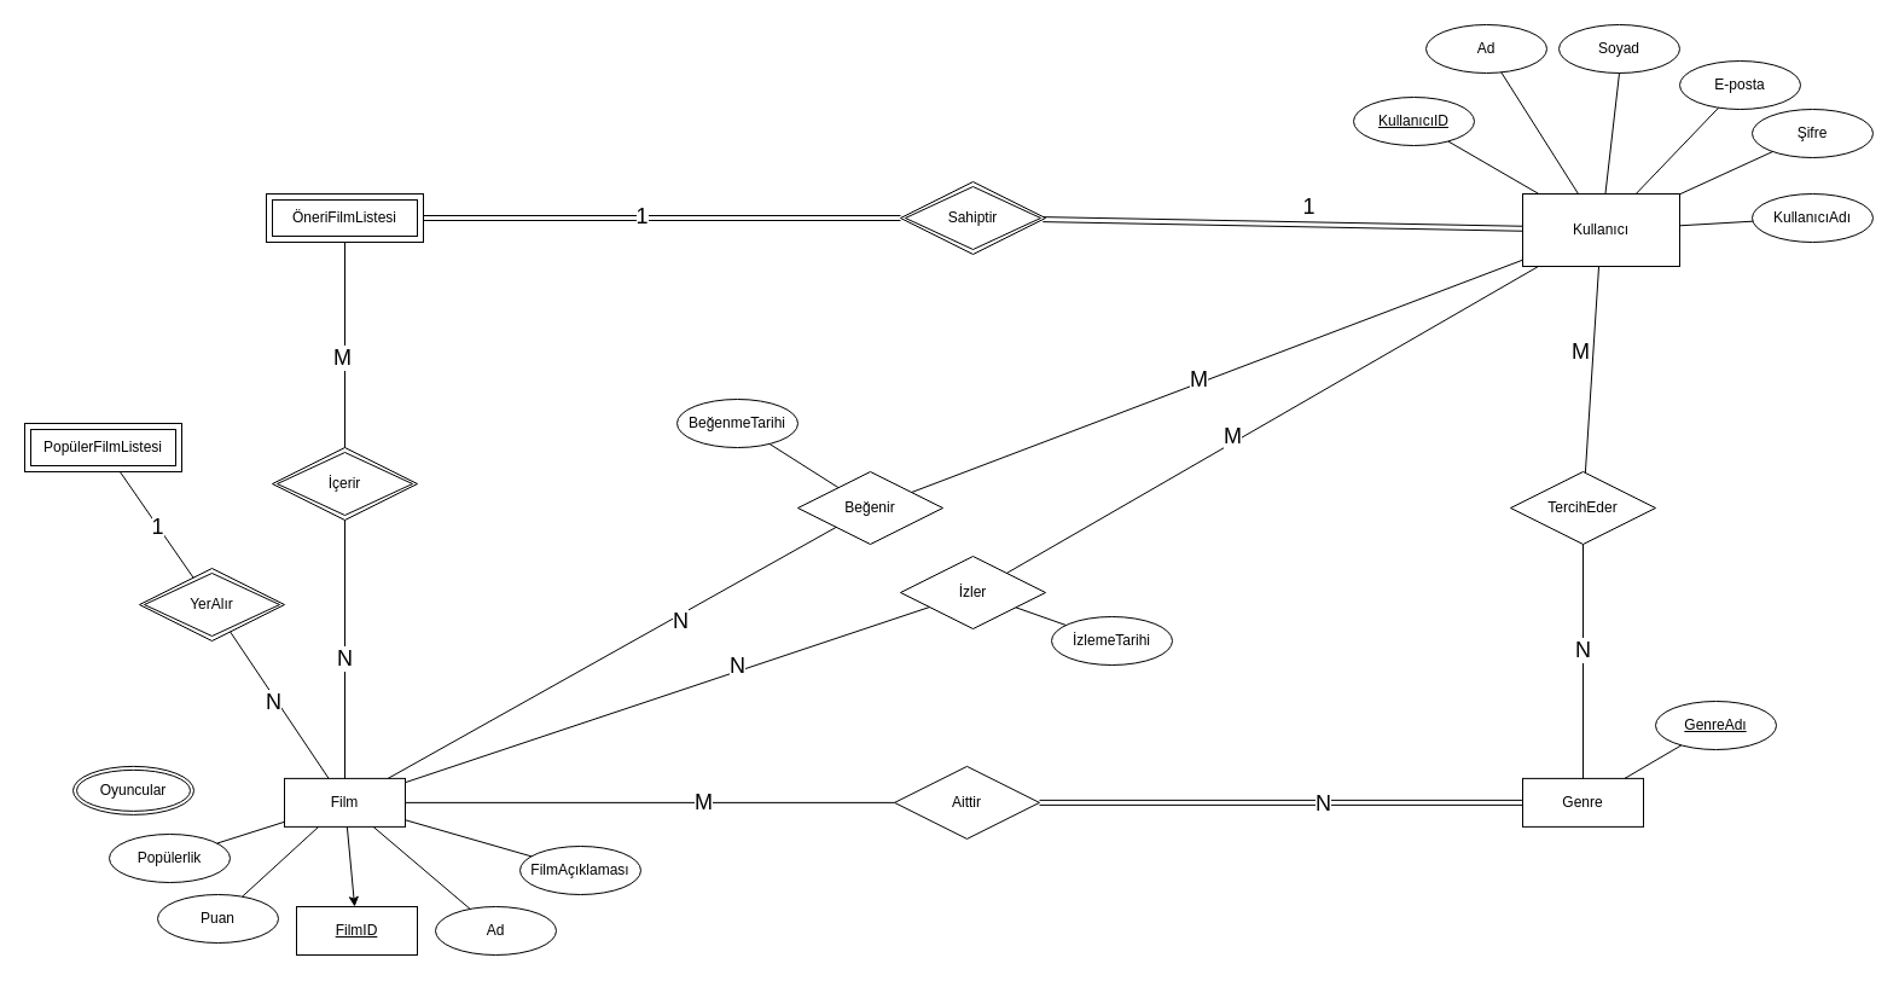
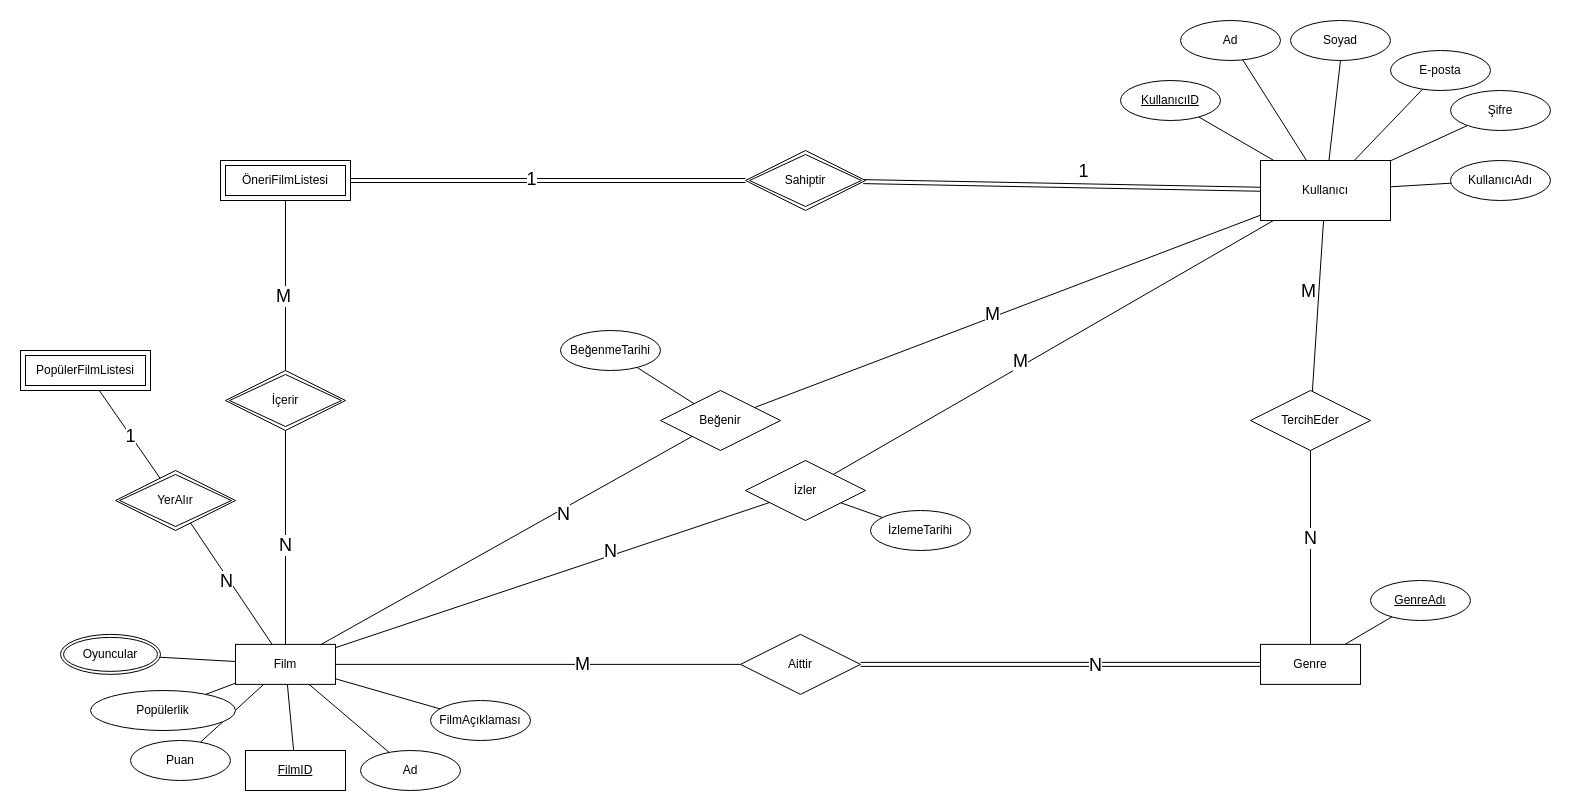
+ <mxCell id="29" value="" style="endArrow=none;html=1;rounded=0;" edge="1" parent="1" source="10" target="28"><mxGeometry relative="1" as="geometry"><mxPoint x="385" y="653.89" as="sourcePoint" /><mxPoint x="474" y="535.89" as="targetPoint" /></mxGeometry></mxCell>
- <mxCell id="33" value="Popülerlik" style="ellipse;whiteSpace=wrap;html=1;align=center;" vertex="1" parent="1"><mxGeometry x="90" y="690" width="100" height="40" as="geometry" /></mxCell>
+ <mxCell id="33" value="Popülerlik" style="ellipse;whiteSpace=wrap;html=1;align=center;" vertex="1" parent="1"><mxGeometry x="90" y="690" width="145" height="40" as="geometry" /></mxCell>
- <mxCell id="14" value="" style="endArrow=classic;html=1;rounded=0;" edge="1" parent="1" source="10" target="13"><mxGeometry relative="1" as="geometry"><mxPoint x="399" y="653.89" as="sourcePoint" /><mxPoint x="505" y="580.89" as="targetPoint" /></mxGeometry></mxCell>
+ <mxCell id="14" value="" style="endArrow=none;html=1;rounded=0;" edge="1" parent="1" source="10" target="13"><mxGeometry relative="1" as="geometry"><mxPoint x="399" y="653.89" as="sourcePoint" /><mxPoint x="505" y="580.89" as="targetPoint" /></mxGeometry></mxCell>
